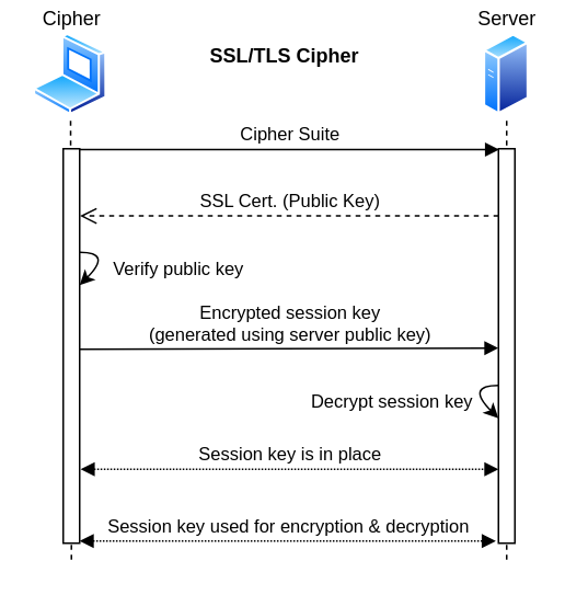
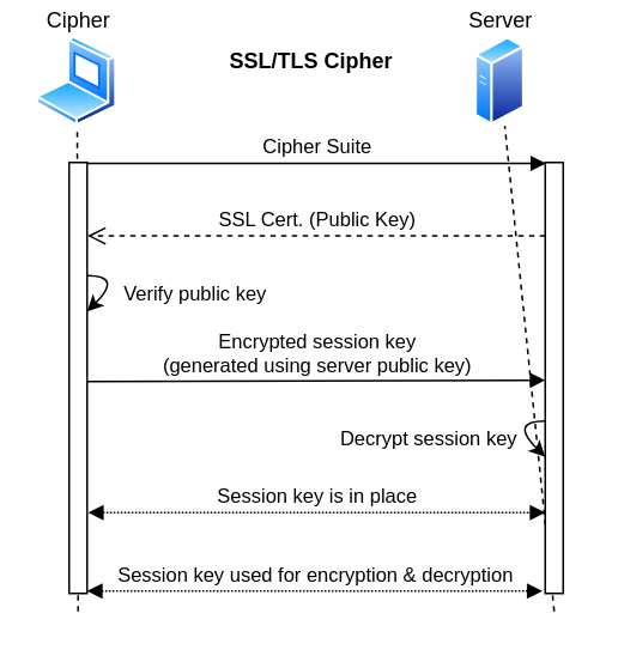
- <mxCell id="3" value="Server" style="aspect=fixed;perimeter=ellipsePerimeter;html=1;align=center;shadow=0;dashed=0;spacingTop=3;image;image=img/lib/active_directory/generic_server.svg;labelPosition=center;verticalLabelPosition=top;verticalAlign=bottom;" vertex="1" parent="1"><mxGeometry x="294" y="20" width="28.0" height="50" as="geometry" /></mxCell>
+ <mxCell id="3" value="Server" style="aspect=fixed;perimeter=ellipsePerimeter;html=1;align=center;shadow=0;dashed=0;spacingTop=3;image;image=img/lib/active_directory/generic_server.svg;labelPosition=center;verticalLabelPosition=top;verticalAlign=bottom;" vertex="1" parent="1"><mxGeometry x="264" y="20" width="28.0" height="50" as="geometry" /></mxCell>
